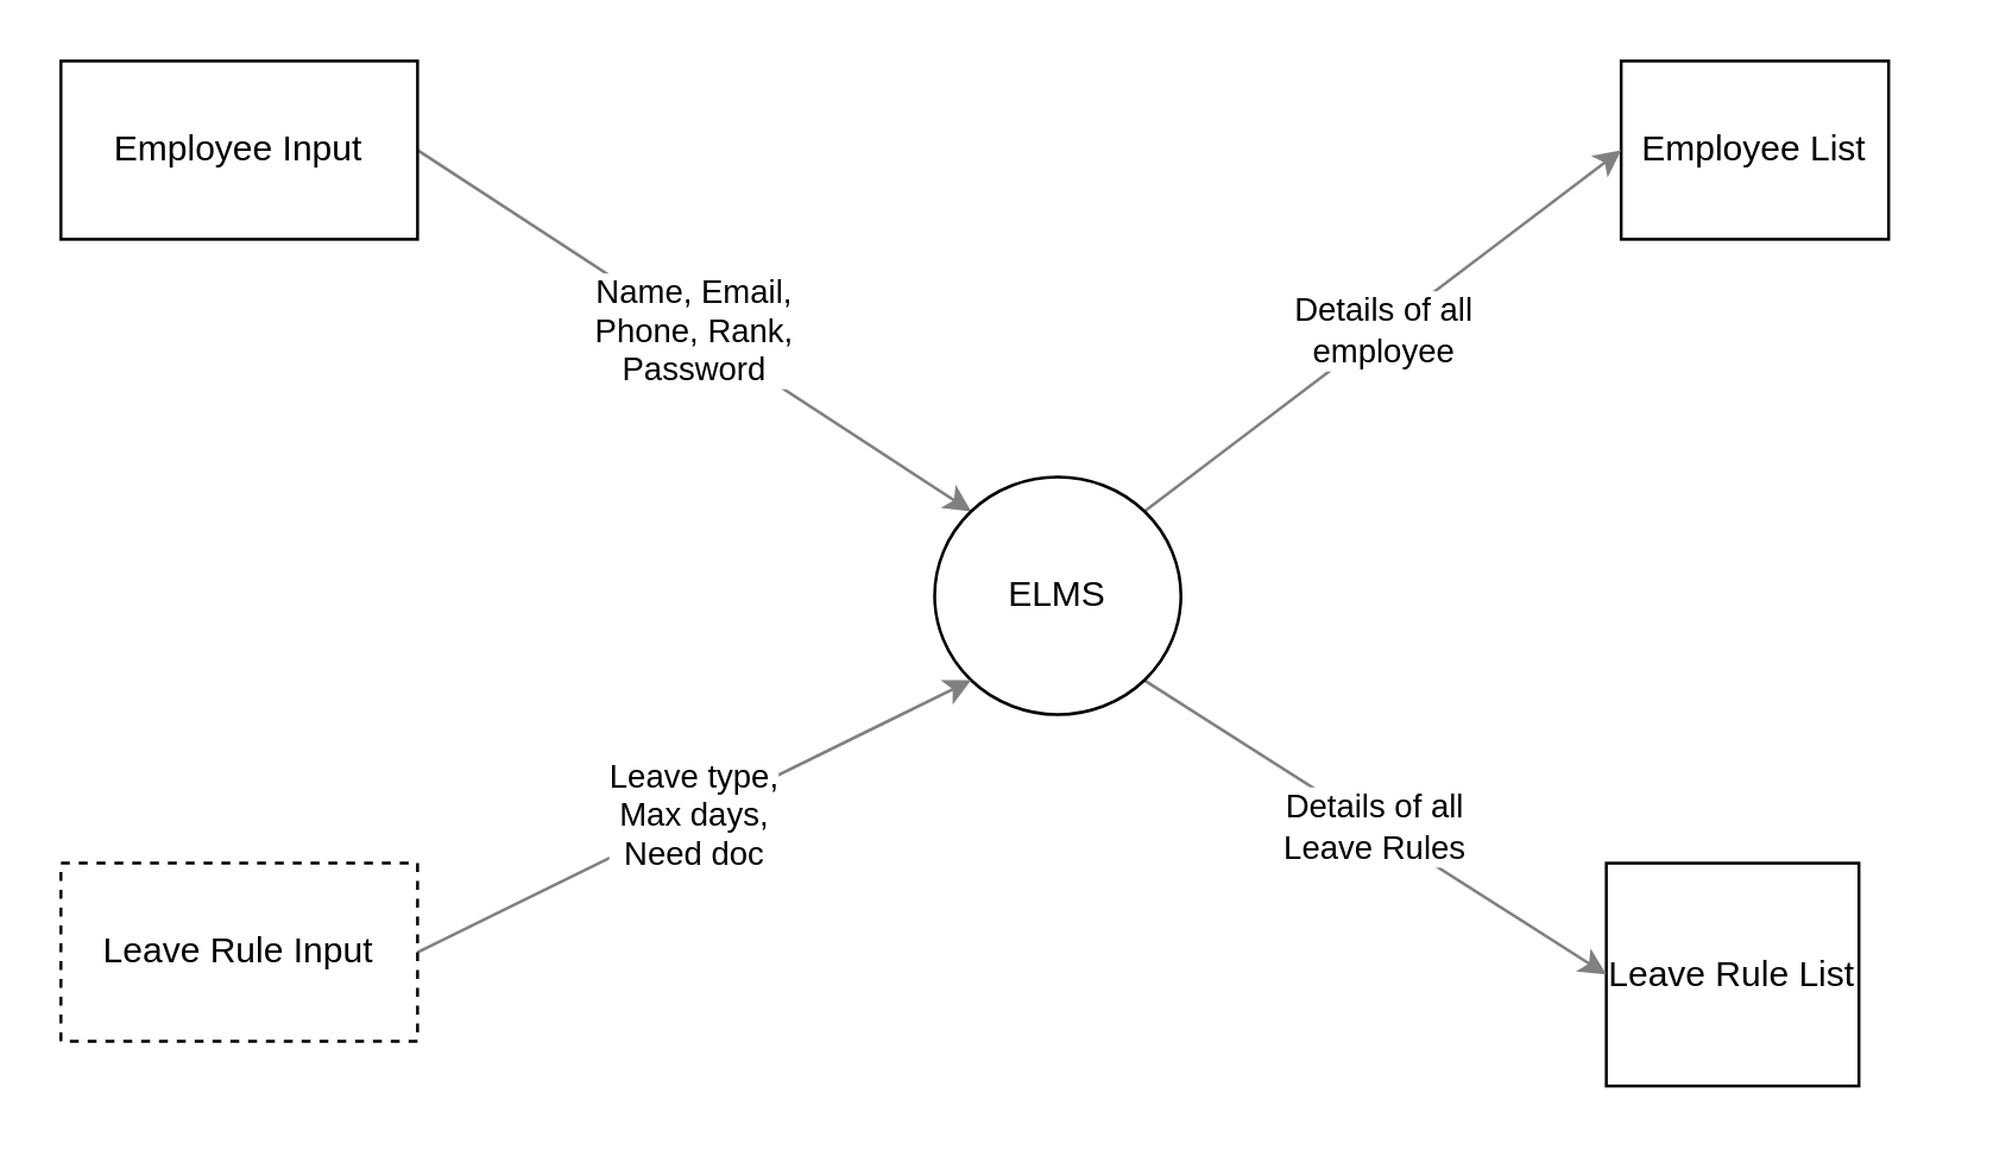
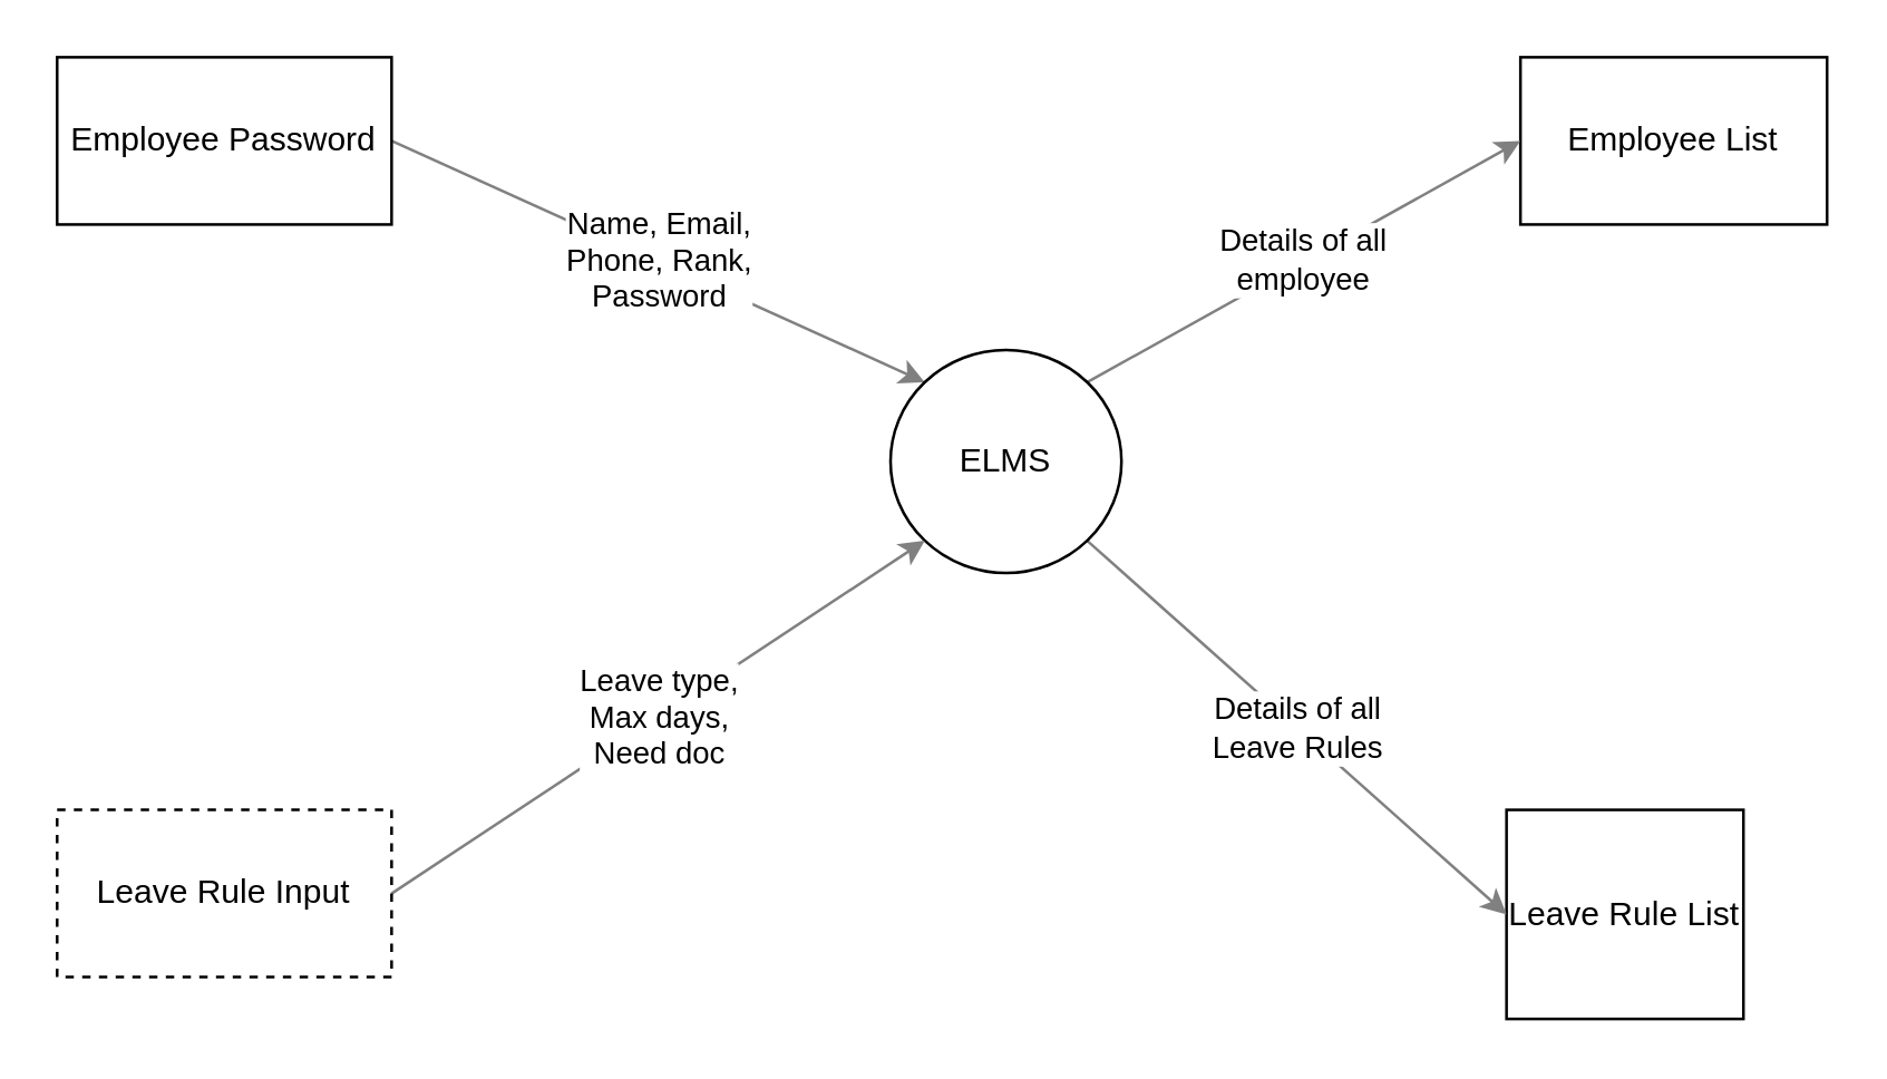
- <mxCell id="5" value="Employee Input" style="whiteSpace=wrap;html=1;fillColor=none;" parent="1" vertex="1"><mxGeometry x="20" y="20" width="120" height="60" as="geometry" /></mxCell>
+ <mxCell id="5" value="Employee Password" style="whiteSpace=wrap;html=1;fillColor=none;" parent="1" vertex="1"><mxGeometry x="20" y="20" width="120" height="60" as="geometry" /></mxCell>
- <mxCell id="2" value="Employee List" style="whiteSpace=wrap;html=1;fillColor=none;" parent="1" vertex="1"><mxGeometry x="545" y="20" width="90" height="60" as="geometry" /></mxCell>
+ <mxCell id="2" value="Employee List" style="whiteSpace=wrap;html=1;fillColor=none;" parent="1" vertex="1"><mxGeometry x="545" y="20" width="110" height="60" as="geometry" /></mxCell>
- <mxCell id="8" value="ELMS" style="ellipse;whiteSpace=wrap;html=1;fillColor=none;" parent="1" vertex="1"><mxGeometry x="314" y="160" width="82.86" height="80" as="geometry" /></mxCell>
+ <mxCell id="8" value="ELMS" style="ellipse;whiteSpace=wrap;html=1;fillColor=none;" parent="1" vertex="1"><mxGeometry x="319" y="125" width="82.86" height="80" as="geometry" /></mxCell>
